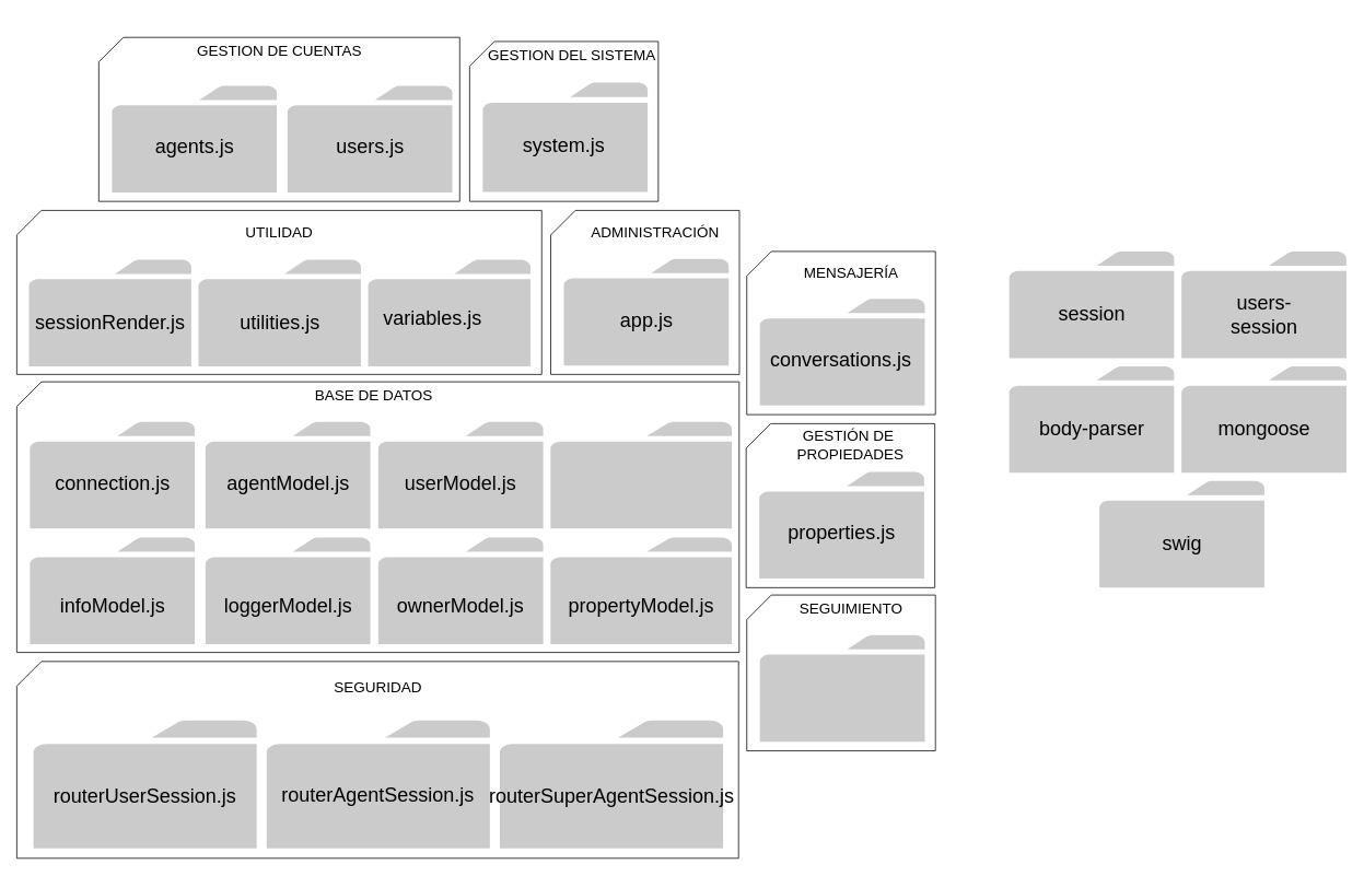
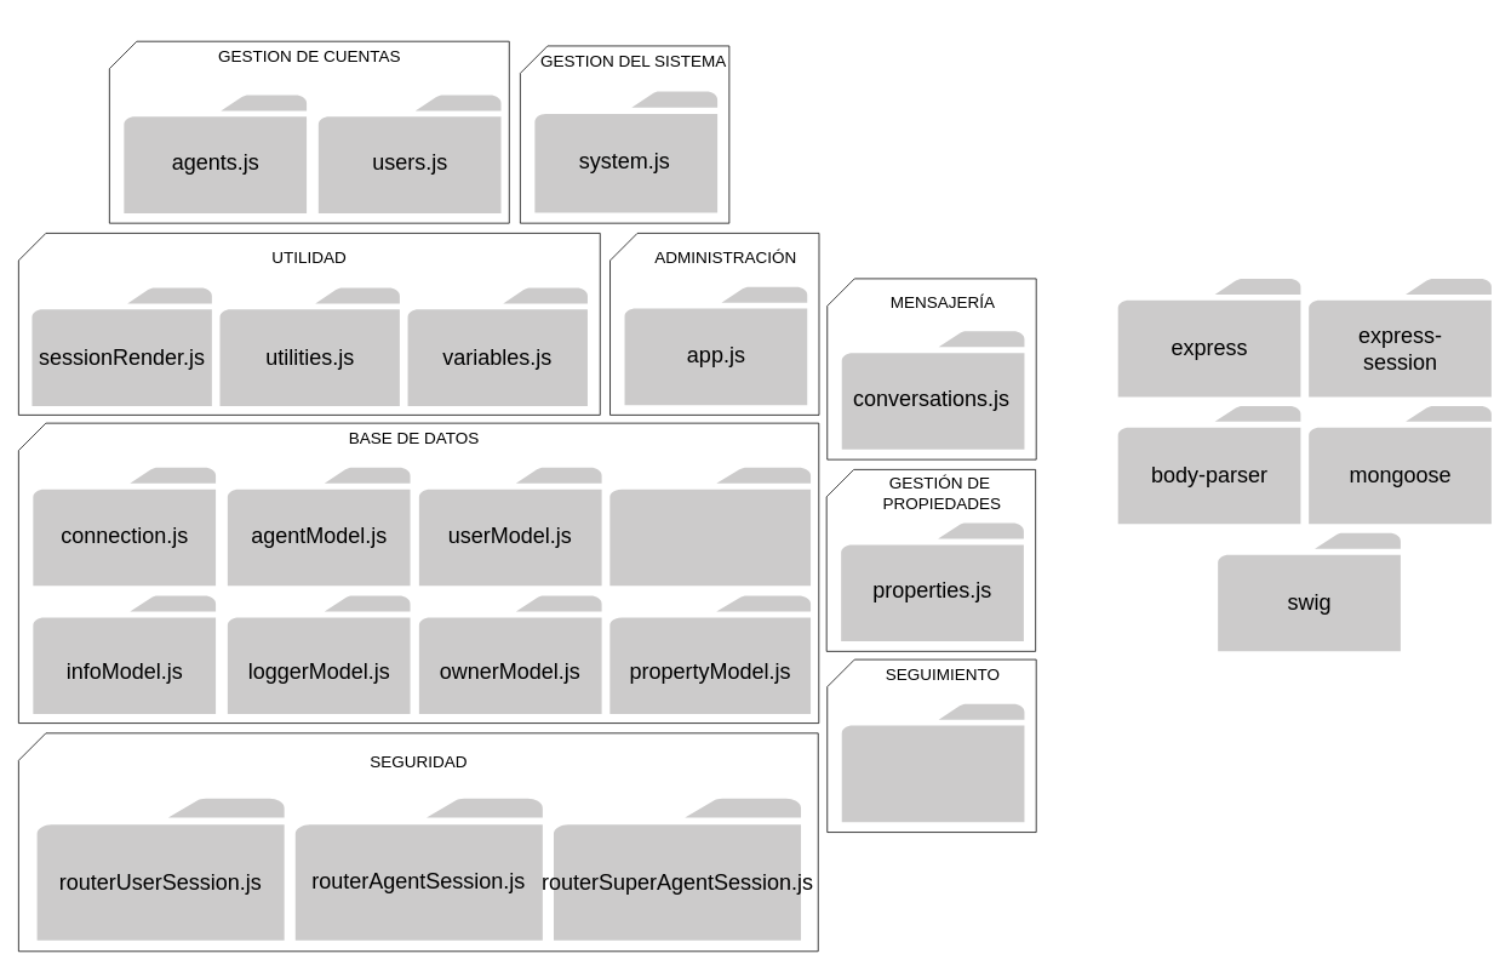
- <mxCell id="4" value="&lt;span style=&quot;font-size: 24px&quot;&gt;session&lt;/span&gt;" style="text;html=1;strokeColor=none;fillColor=none;align=center;verticalAlign=middle;whiteSpace=wrap;rounded=0;" vertex="1" parent="2"><mxGeometry x="28.5" y="53.321" width="144" height="47.709" as="geometry" /></mxCell>
+ <mxCell id="4" value="&lt;span style=&quot;font-size: 24px&quot;&gt;express&lt;/span&gt;" style="text;html=1;strokeColor=none;fillColor=none;align=center;verticalAlign=middle;whiteSpace=wrap;rounded=0;" vertex="1" parent="2"><mxGeometry x="28.5" y="53.321" width="144" height="47.709" as="geometry" /></mxCell>
- <mxCell id="10" value="&lt;span style=&quot;font-size: 24px&quot;&gt;users-session&lt;/span&gt;" style="text;html=1;strokeColor=none;fillColor=none;align=center;verticalAlign=middle;whiteSpace=wrap;rounded=0;" vertex="1" parent="8"><mxGeometry x="28.5" y="53.321" width="144" height="47.709" as="geometry" /></mxCell>
+ <mxCell id="10" value="&lt;span style=&quot;font-size: 24px&quot;&gt;express-session&lt;/span&gt;" style="text;html=1;strokeColor=none;fillColor=none;align=center;verticalAlign=middle;whiteSpace=wrap;rounded=0;" vertex="1" parent="8"><mxGeometry x="28.5" y="53.321" width="144" height="47.709" as="geometry" /></mxCell>
- <mxCell id="31" value="&lt;span style=&quot;font-size: 24px&quot;&gt;variables.js&lt;/span&gt;" style="text;html=1;strokeColor=none;fillColor=none;align=center;verticalAlign=middle;whiteSpace=wrap;rounded=0;" vertex="1" parent="29"><mxGeometry x="8.062" y="48.321" width="141.785" height="47.709" as="geometry" /></mxCell>
+ <mxCell id="31" value="&lt;span style=&quot;font-size: 24px&quot;&gt;variables.js&lt;/span&gt;" style="text;html=1;strokeColor=none;fillColor=none;align=center;verticalAlign=middle;whiteSpace=wrap;rounded=0;" vertex="1" parent="29"><mxGeometry x="28.062" y="53.321" width="141.785" height="47.709" as="geometry" /></mxCell>
